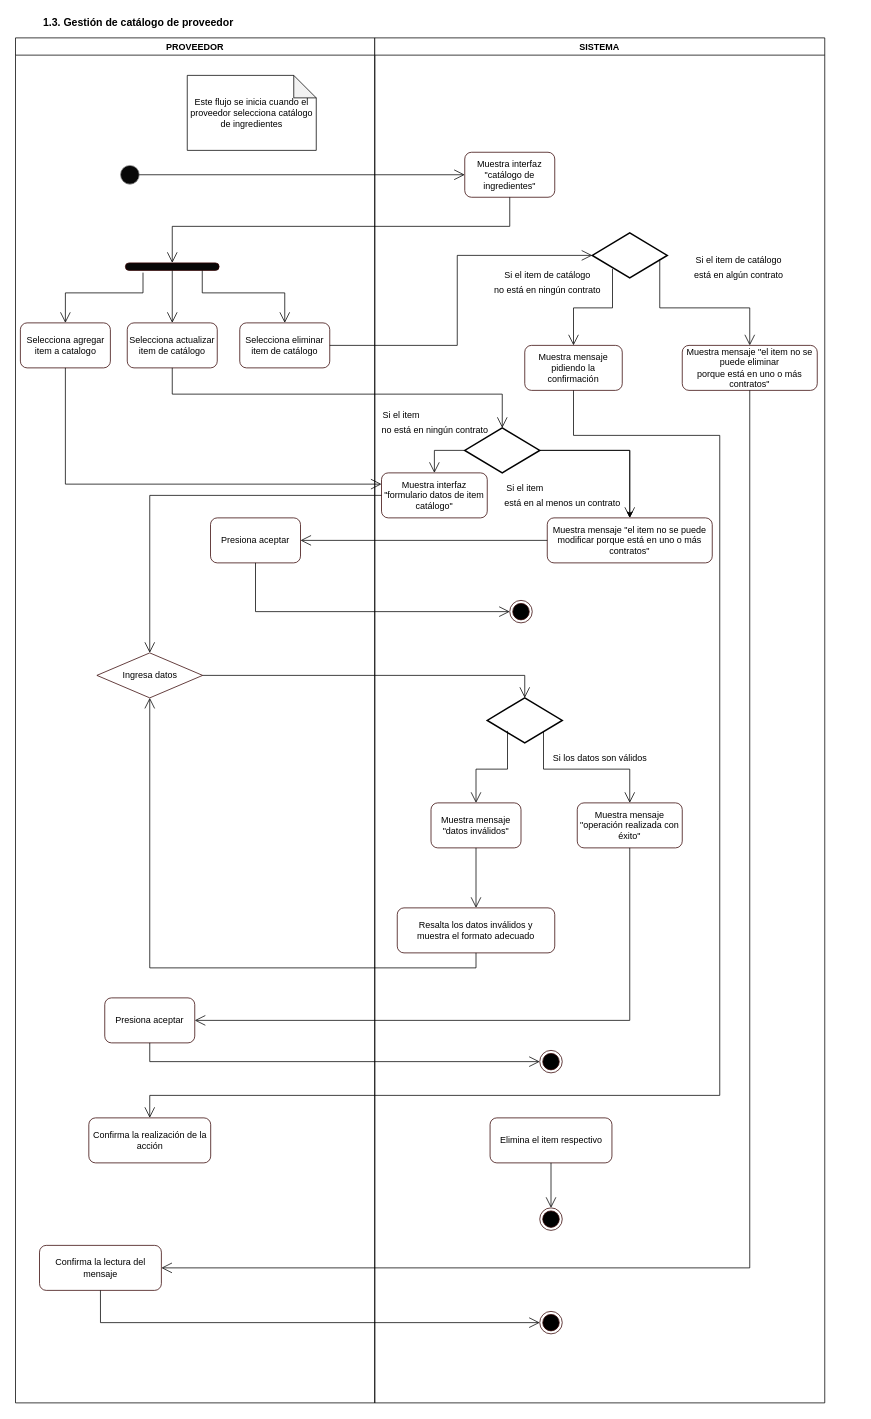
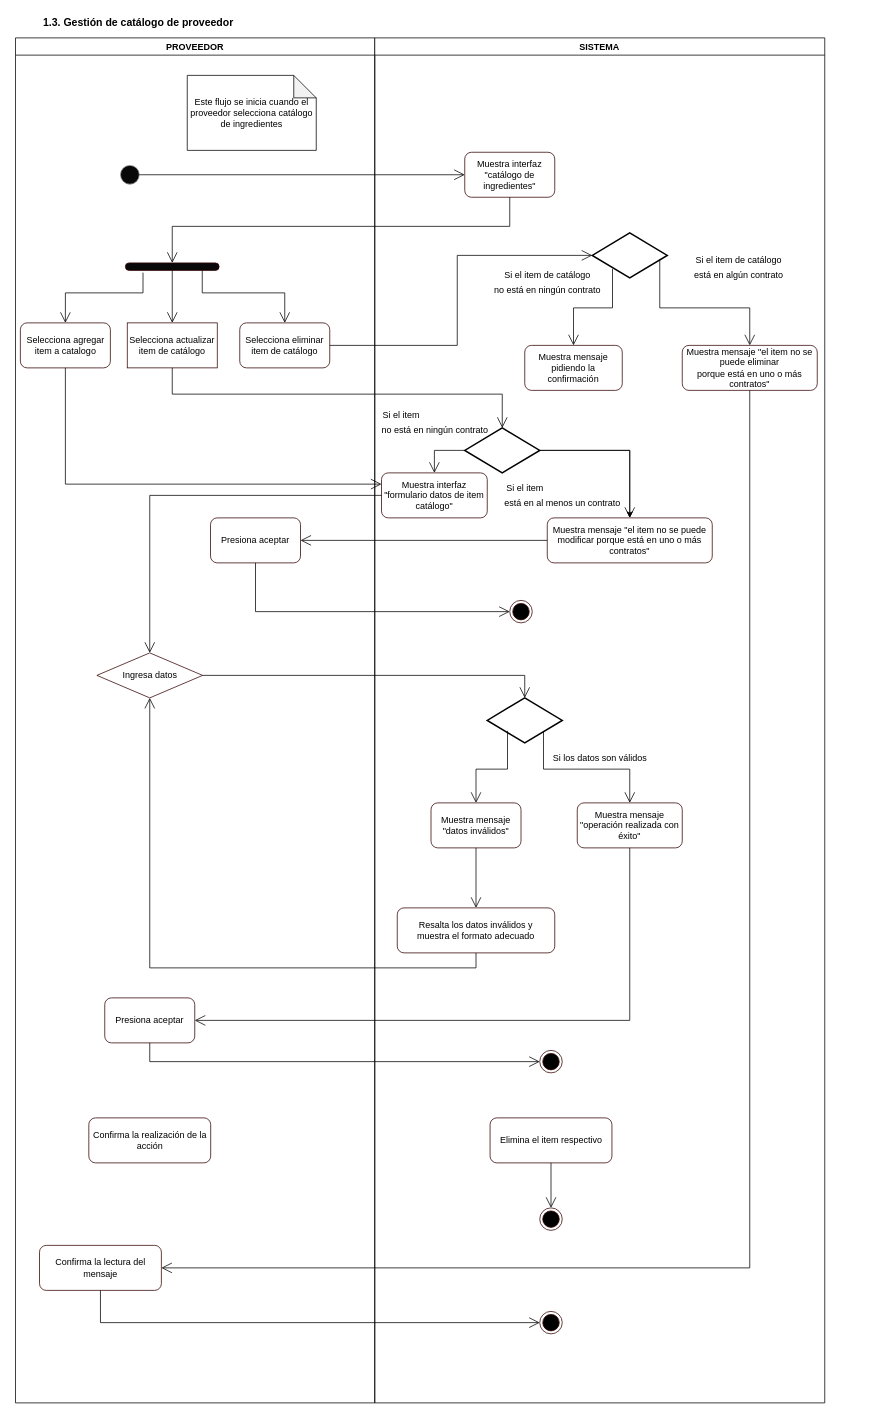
- <mxCell id="11" value="Selecciona actualizar item de catálogo" style="rounded=1;whiteSpace=wrap;html=1;strokeColor=#330000;fillColor=#FFFFFF;gradientColor=none;" parent="6" vertex="1"><mxGeometry x="120" y="80" width="120" height="60" as="geometry" /></mxCell>
+ <mxCell id="11" value="Selecciona actualizar item de catálogo" style="whiteSpace=wrap;html=1;strokeColor=#330000;fillColor=#FFFFFF;gradientColor=none;rounded=0;" parent="6" vertex="1"><mxGeometry x="120" y="80" width="120" height="60" as="geometry" /></mxCell>
- <mxCell id="68" style="edgeStyle=orthogonalEdgeStyle;rounded=0;orthogonalLoop=1;jettySize=auto;html=1;exitX=0.5;exitY=1;exitDx=0;exitDy=0;endArrow=open;endFill=0;endSize=12;" parent="1" source="33" target="15" edge="1"><mxGeometry relative="1" as="geometry"><Array as="points"><mxPoint x="764" y="580" /><mxPoint x="959" y="580" /><mxPoint x="959" y="1460" /><mxPoint x="199" y="1460" /></Array></mxGeometry></mxCell>
